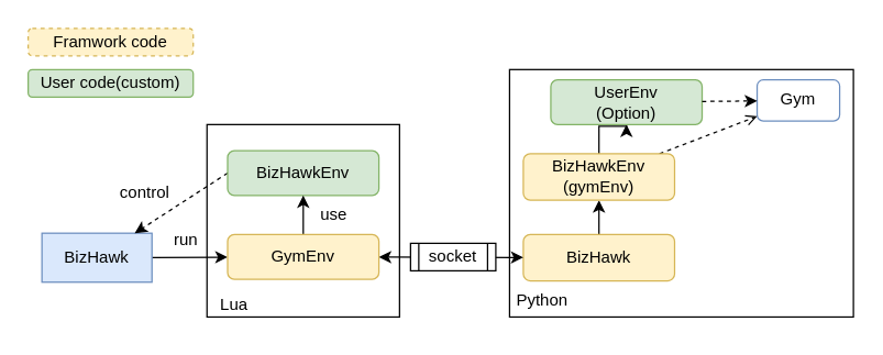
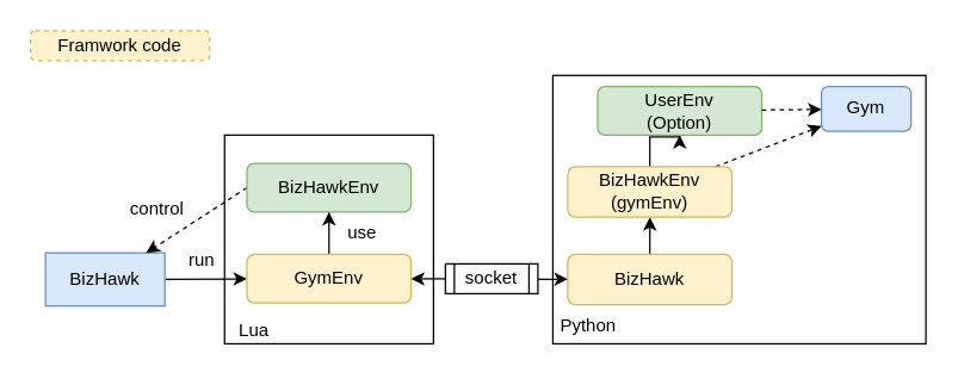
- <mxCell id="26" value="User code(custom)" style="rounded=1;whiteSpace=wrap;html=1;fillColor=#d5e8d4;strokeColor=#82b366;" vertex="1" parent="1"><mxGeometry x="20" y="50" width="120" height="20" as="geometry" /></mxCell>
- <mxCell id="4" value="Gym" style="rounded=1;whiteSpace=wrap;html=1;fillColor=#ffffff;strokeColor=#6c8ebf;" parent="1" vertex="1"><mxGeometry x="550" y="57.49" width="60" height="30" as="geometry" /></mxCell>
+ <mxCell id="4" value="Gym" style="rounded=1;whiteSpace=wrap;html=1;fillColor=#dae8fc;strokeColor=#6c8ebf;" parent="1" vertex="1"><mxGeometry x="550" y="57.49" width="60" height="30" as="geometry" /></mxCell>
- <mxCell id="17" style="rounded=0;orthogonalLoop=1;jettySize=auto;html=1;dashed=1;endArrow=open;" edge="1" parent="1" source="19" target="4"><mxGeometry relative="1" as="geometry" /></mxCell>
+ <mxCell id="17" style="rounded=0;orthogonalLoop=1;jettySize=auto;html=1;dashed=1;" edge="1" parent="1" source="19" target="4"><mxGeometry relative="1" as="geometry" /></mxCell>
